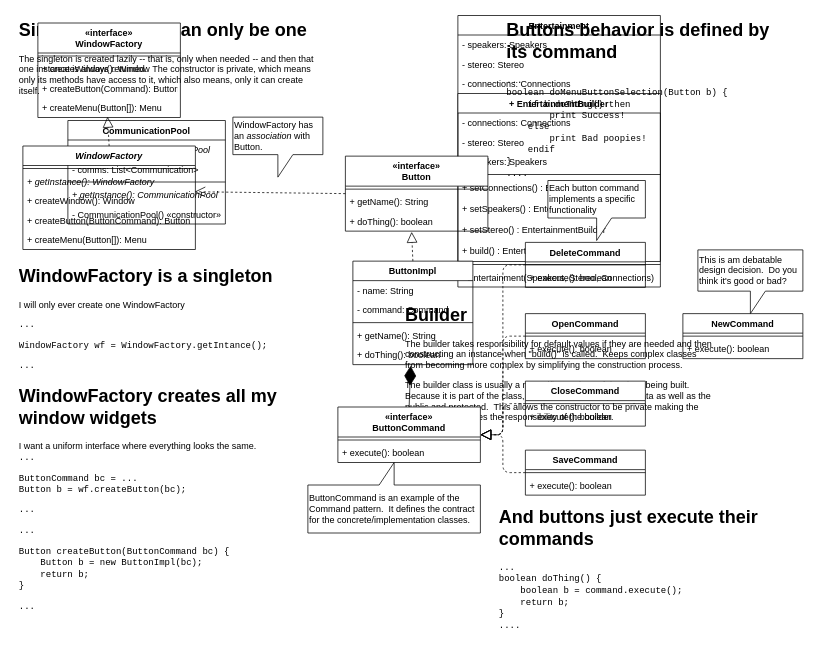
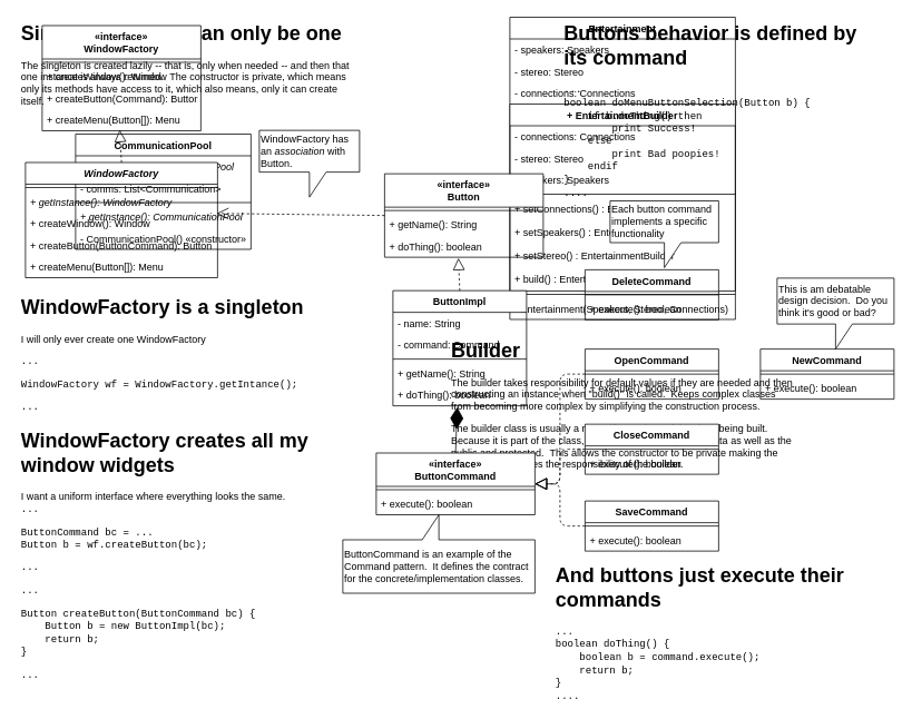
- <mxCell id="66" value="" style="endArrow=block;dashed=1;endFill=0;endSize=12;html=1;exitX=0;exitY=0.5;exitDx=0;exitDy=0;entryX=1;entryY=0.5;entryDx=0;entryDy=0;edgeStyle=orthogonalEdgeStyle;" edge="1" parent="1" source="51" target="37"><mxGeometry width="160" relative="1" as="geometry"><mxPoint x="760" y="125.5" as="sourcePoint" /><mxPoint x="720" y="155.5" as="targetPoint" /></mxGeometry></mxCell>
